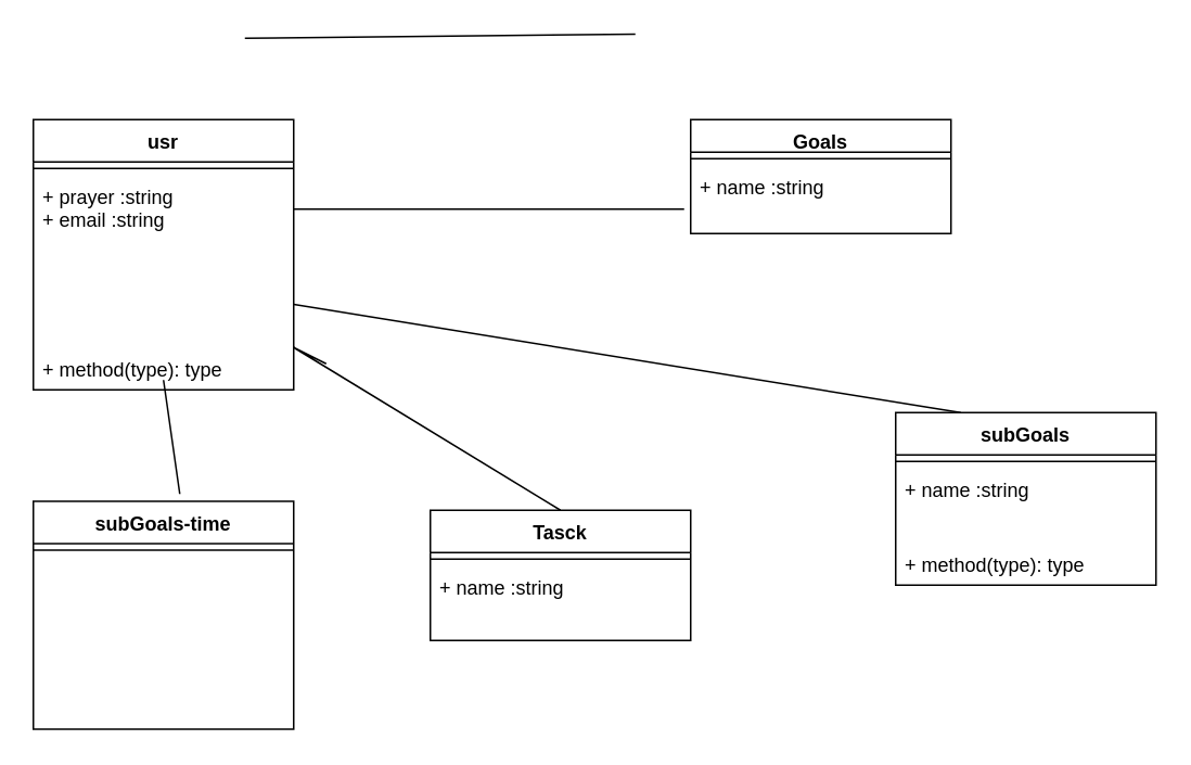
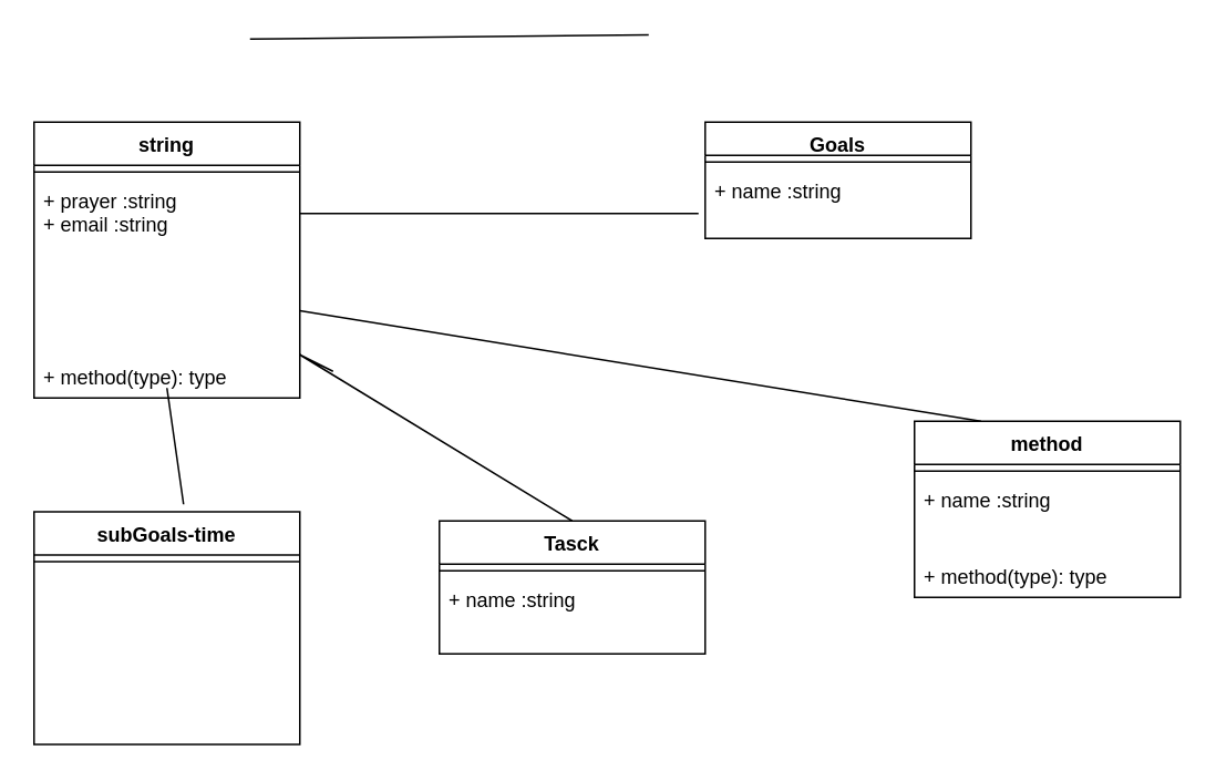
- <mxCell id="3" value="usr" style="swimlane;fontStyle=1;align=center;verticalAlign=top;childLayout=stackLayout;horizontal=1;startSize=26;horizontalStack=0;resizeParent=1;resizeParentMax=0;resizeLast=0;collapsible=1;marginBottom=0;whiteSpace=wrap;html=1;" vertex="1" parent="1"><mxGeometry x="20" y="73" width="160" height="166" as="geometry" /></mxCell>
+ <mxCell id="3" value="string" style="swimlane;fontStyle=1;align=center;verticalAlign=top;childLayout=stackLayout;horizontal=1;startSize=26;horizontalStack=0;resizeParent=1;resizeParentMax=0;resizeLast=0;collapsible=1;marginBottom=0;whiteSpace=wrap;html=1;" vertex="1" parent="1"><mxGeometry x="20" y="73" width="160" height="166" as="geometry" /></mxCell>
- <mxCell id="7" value="subGoals" style="swimlane;fontStyle=1;align=center;verticalAlign=top;childLayout=stackLayout;horizontal=1;startSize=26;horizontalStack=0;resizeParent=1;resizeParentMax=0;resizeLast=0;collapsible=1;marginBottom=0;whiteSpace=wrap;html=1;" vertex="1" parent="1"><mxGeometry x="550" y="253" width="160" height="106" as="geometry" /></mxCell>
+ <mxCell id="7" value="method" style="swimlane;fontStyle=1;align=center;verticalAlign=top;childLayout=stackLayout;horizontal=1;startSize=26;horizontalStack=0;resizeParent=1;resizeParentMax=0;resizeLast=0;collapsible=1;marginBottom=0;whiteSpace=wrap;html=1;" vertex="1" parent="1"><mxGeometry x="550" y="253" width="160" height="106" as="geometry" /></mxCell>
